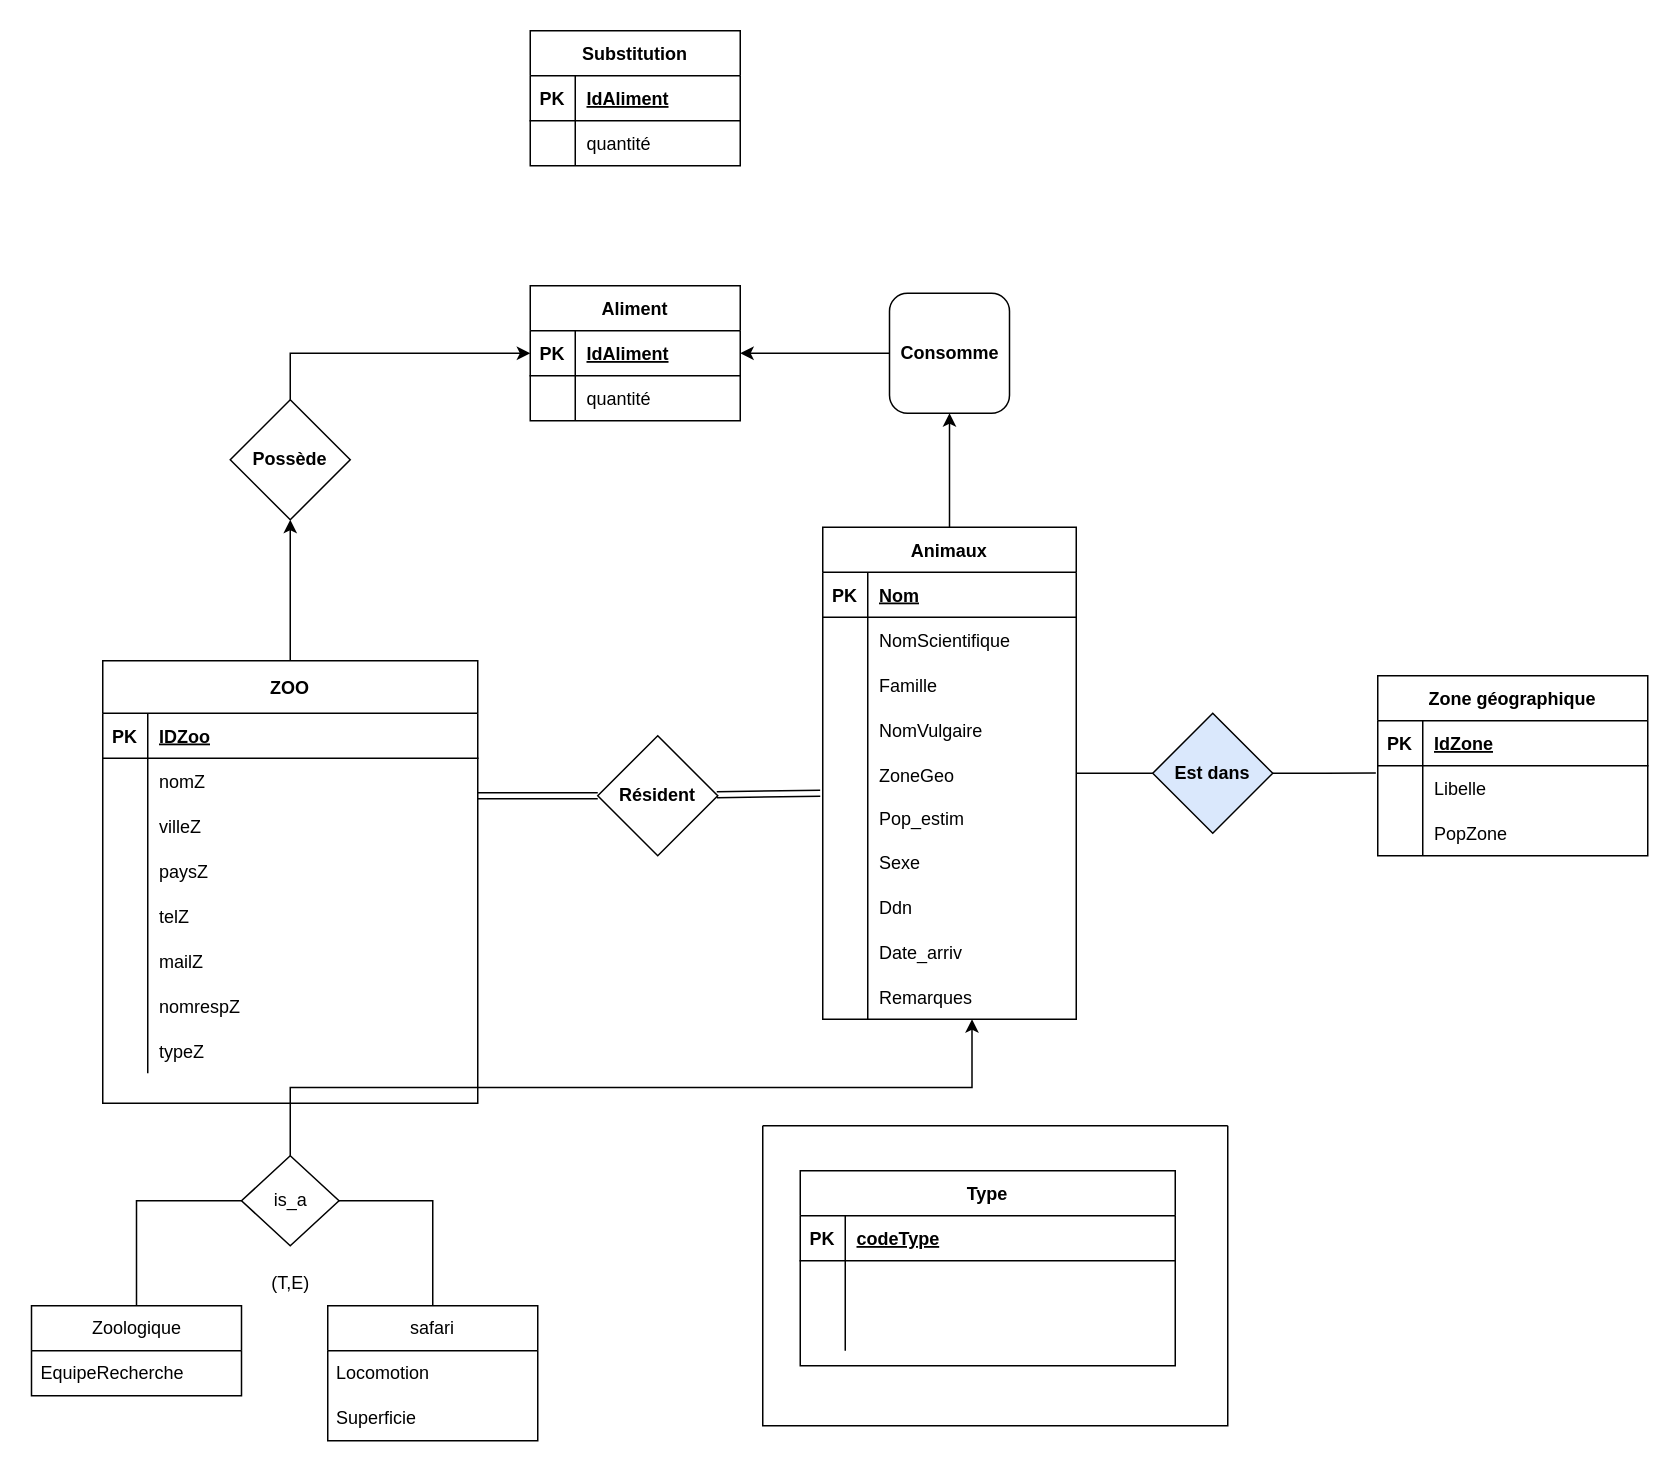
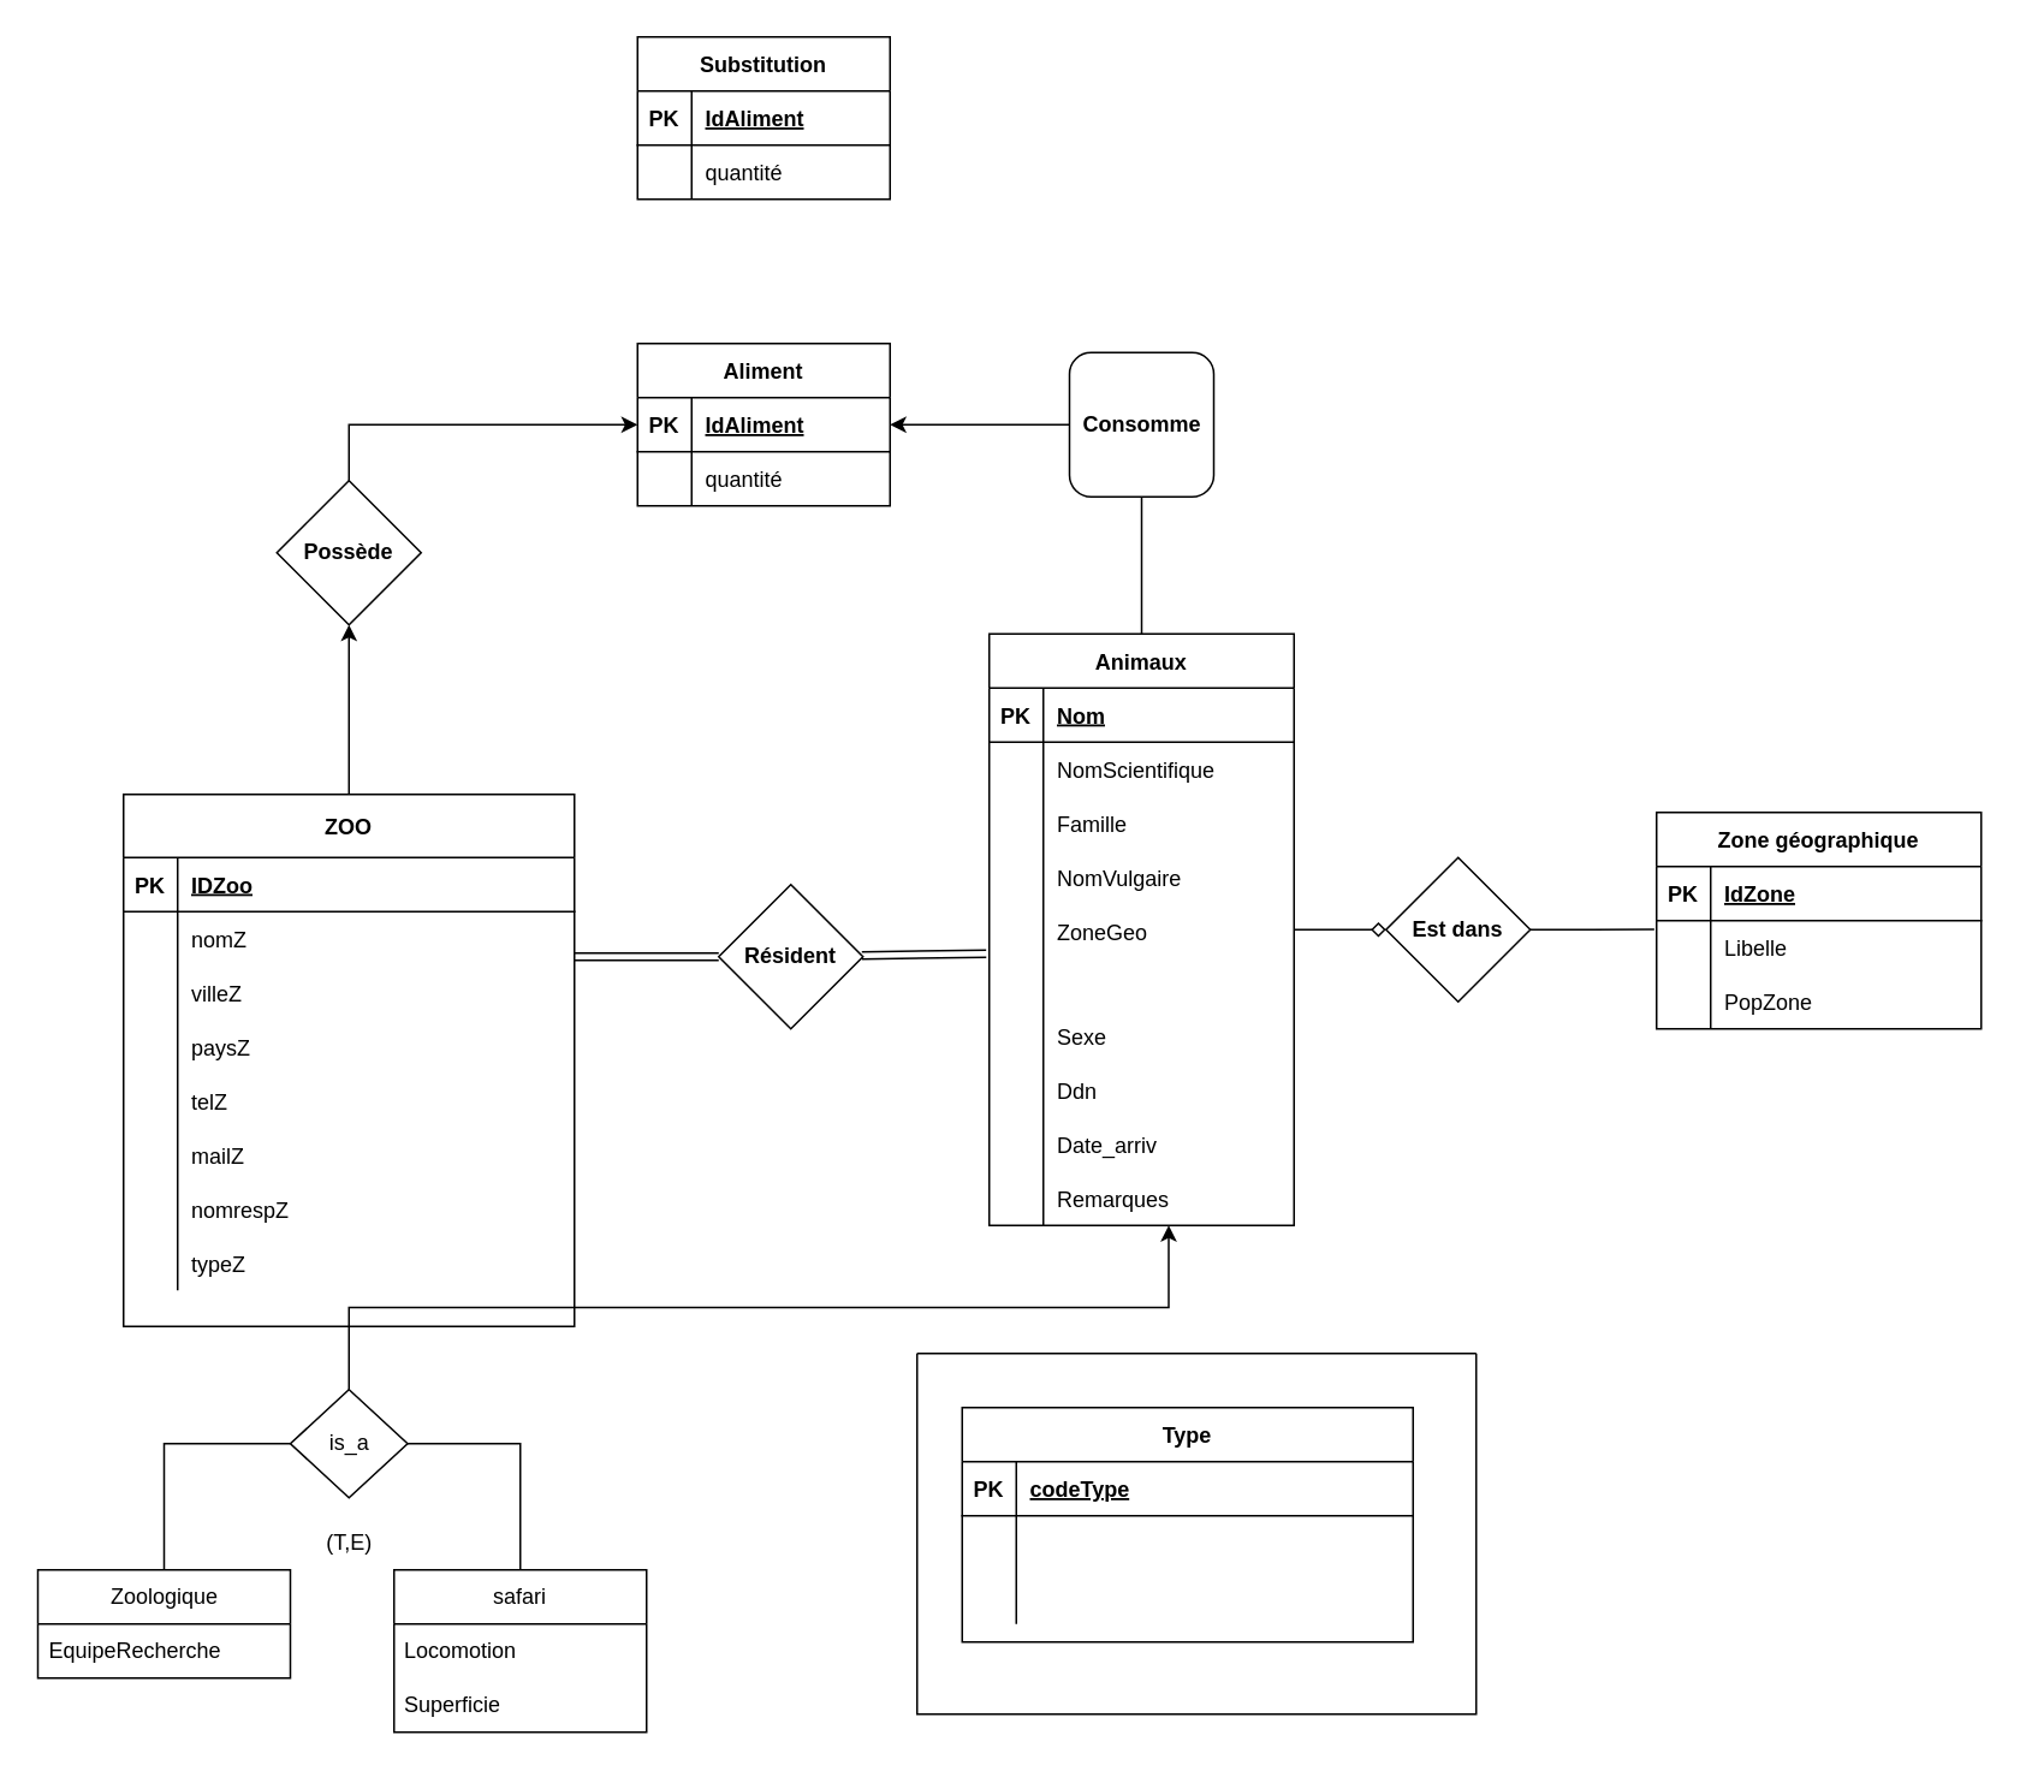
- <mxCell id="3" value="" style="edgeStyle=orthogonalEdgeStyle;rounded=0;orthogonalLoop=1;jettySize=auto;html=1;" parent="1" source="5" target="95" edge="1"><mxGeometry relative="1" as="geometry" /></mxCell>
+ <mxCell id="3" value="" style="edgeStyle=orthogonalEdgeStyle;rounded=0;orthogonalLoop=1;jettySize=auto;html=1;endArrow=none;" parent="1" source="5" target="95" edge="1"><mxGeometry relative="1" as="geometry" /></mxCell>
- <mxCell id="4" value="" style="edgeStyle=orthogonalEdgeStyle;rounded=0;orthogonalLoop=1;jettySize=auto;html=1;endArrow=none;endFill=0;" parent="1" source="5" target="114" edge="1"><mxGeometry relative="1" as="geometry" /></mxCell>
+ <mxCell id="4" value="" style="edgeStyle=orthogonalEdgeStyle;rounded=0;orthogonalLoop=1;jettySize=auto;html=1;endArrow=diamond;endFill=0;" parent="1" source="5" target="114" edge="1"><mxGeometry relative="1" as="geometry" /></mxCell>
- <mxCell id="114" value="Est dans" style="rhombus;whiteSpace=wrap;html=1;startSize=30;fontStyle=1;fillColor=#dae8fc;" parent="1" vertex="1"><mxGeometry x="768" y="475" width="80" height="80" as="geometry" /></mxCell>
+ <mxCell id="114" value="Est dans" style="rhombus;whiteSpace=wrap;html=1;startSize=30;fontStyle=1;" parent="1" vertex="1"><mxGeometry x="768" y="475" width="80" height="80" as="geometry" /></mxCell>
- <mxCell id="23" value="Pop_estim" style="shape=partialRectangle;overflow=hidden;connectable=0;fillColor=none;top=0;left=0;bottom=0;right=0;align=left;spacingLeft=6;fontFamily=Helvetica;" parent="21" vertex="1"><mxGeometry x="30" width="139" height="28" as="geometry"><mxRectangle width="139" height="28" as="alternateBounds" /></mxGeometry></mxCell>
